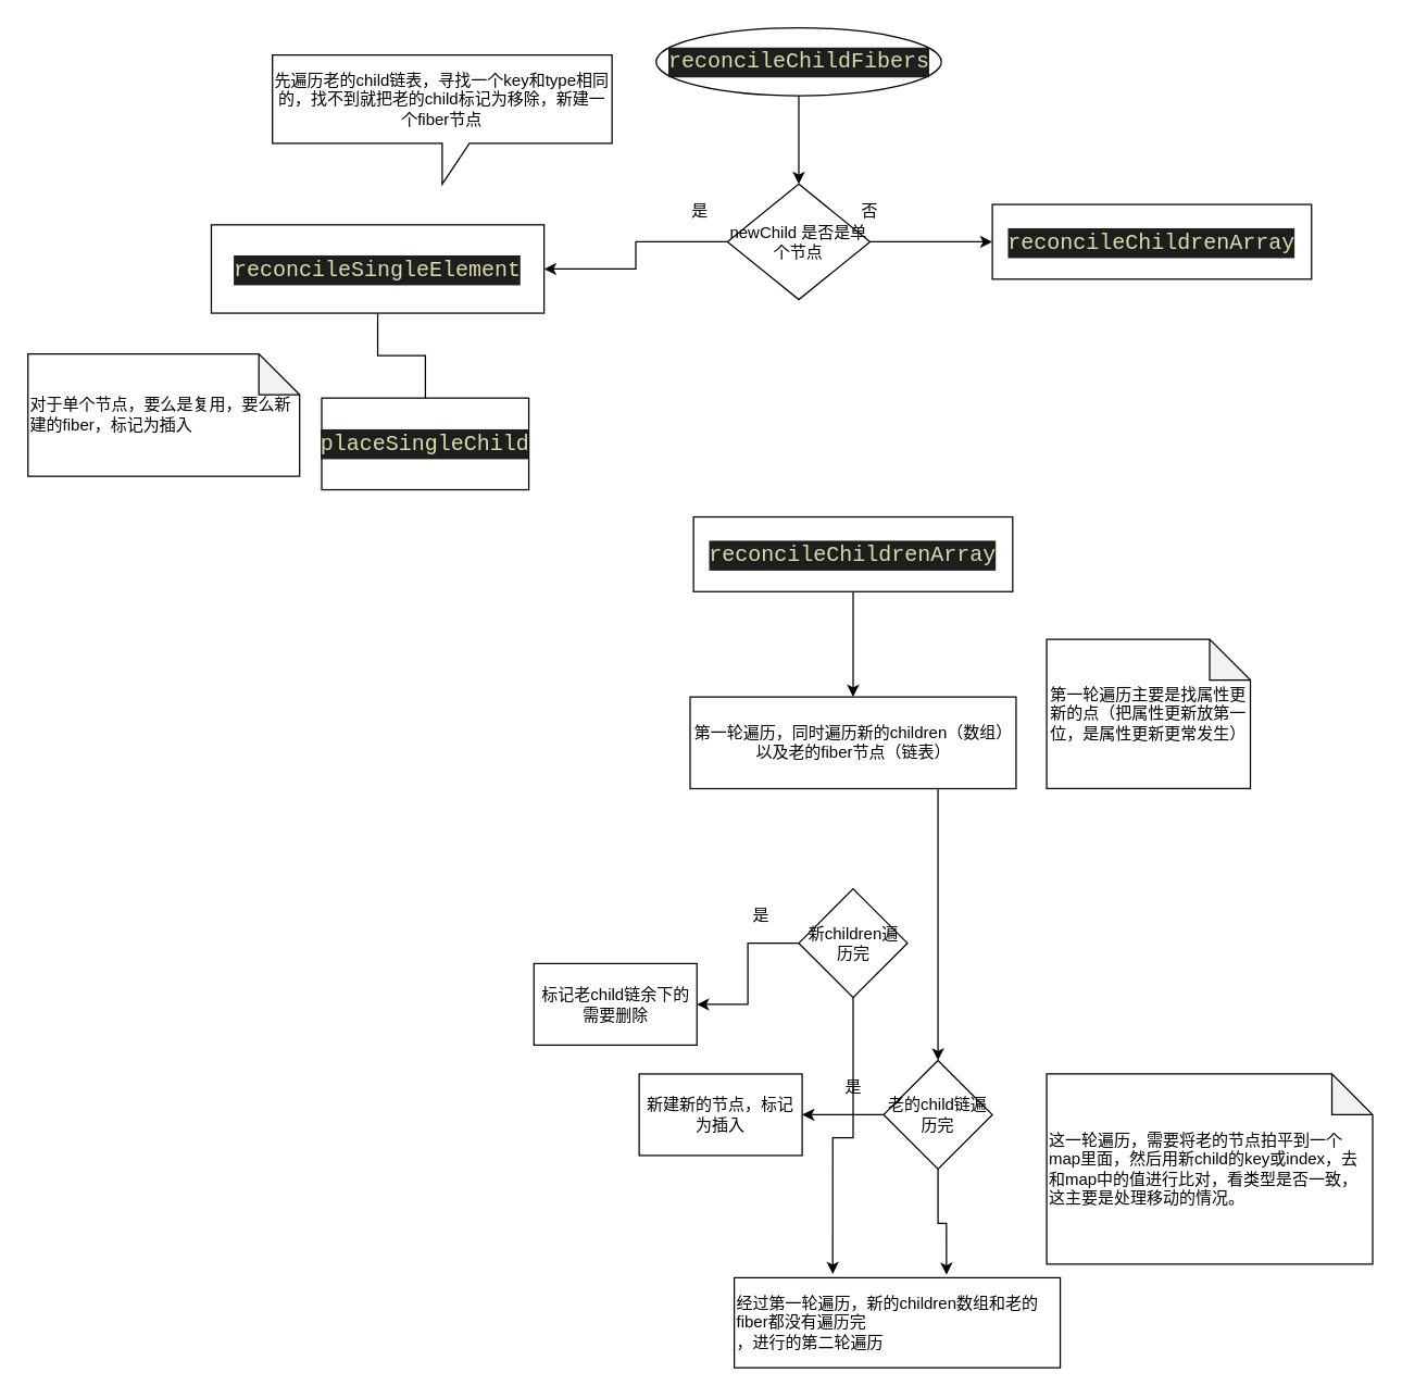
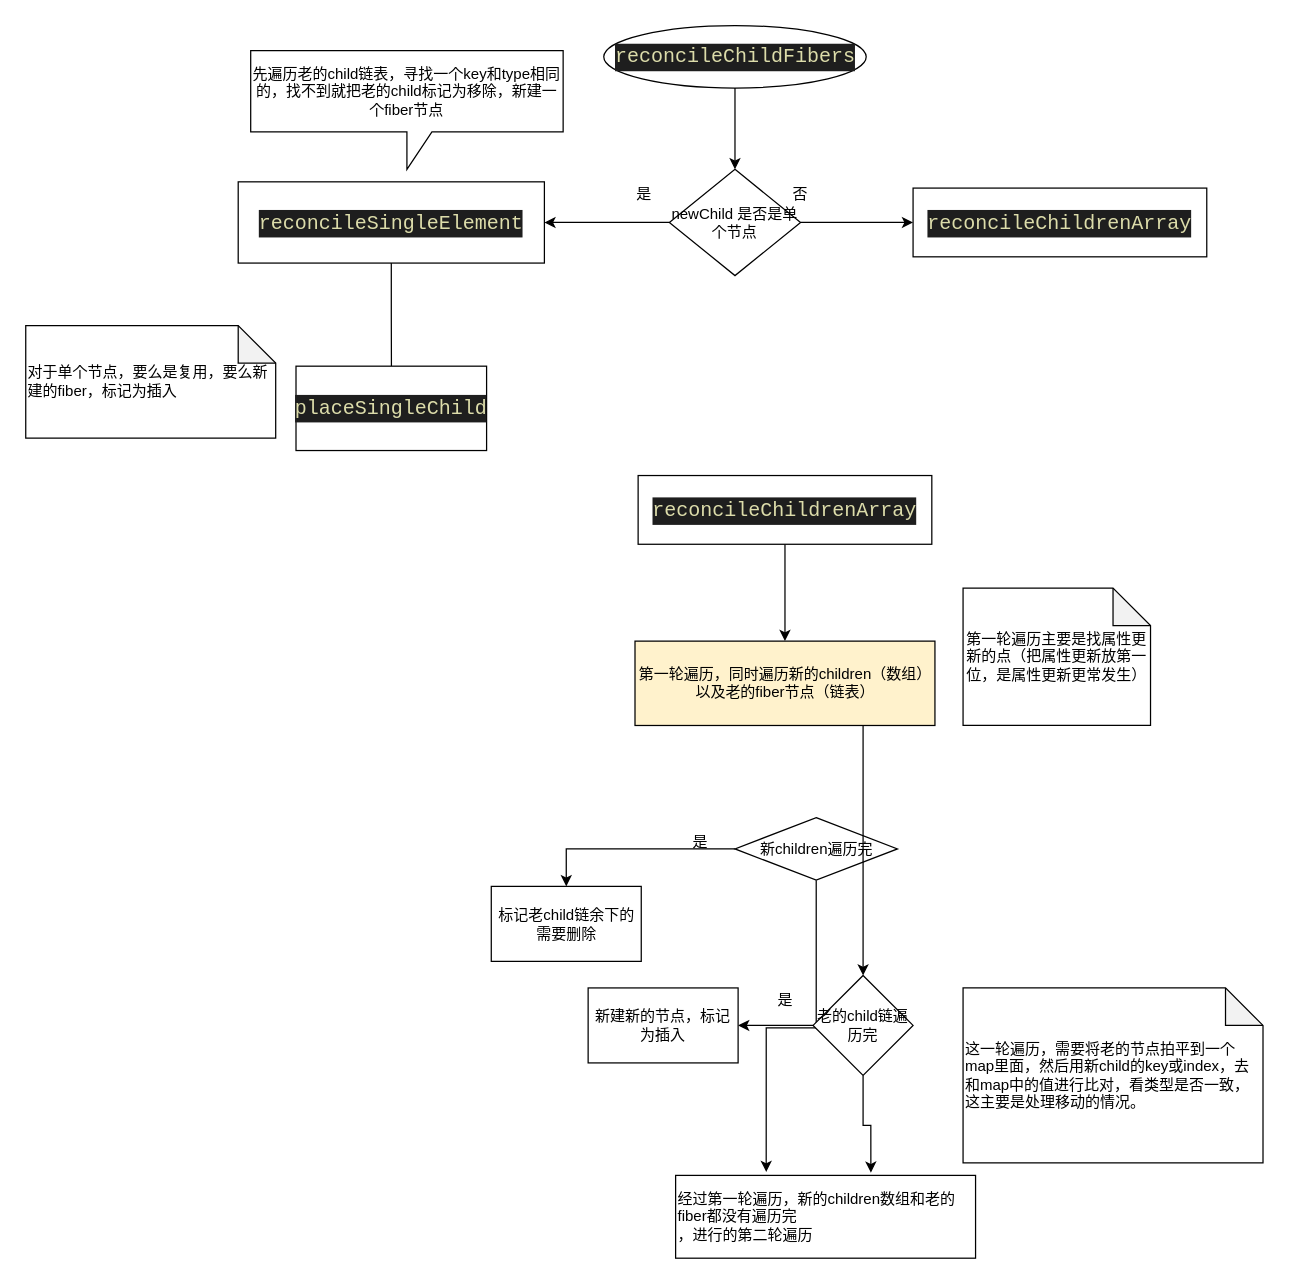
- <mxCell id="8" value="&lt;div style=&quot;color: rgb(212 , 212 , 212) ; background-color: rgb(30 , 30 , 30) ; font-family: &amp;#34;consolas&amp;#34; , &amp;#34;courier new&amp;#34; , monospace ; font-size: 16px ; line-height: 22px&quot;&gt;&lt;span style=&quot;color: #dcdcaa&quot;&gt;reconcileSingleElement&lt;/span&gt;&lt;/div&gt;" style="whiteSpace=wrap;html=1;rounded=0;" parent="1" vertex="1"><mxGeometry x="155" y="165" width="245" height="65" as="geometry" /></mxCell>
+ <mxCell id="8" value="&lt;div style=&quot;color: rgb(212 , 212 , 212) ; background-color: rgb(30 , 30 , 30) ; font-family: &amp;#34;consolas&amp;#34; , &amp;#34;courier new&amp;#34; , monospace ; font-size: 16px ; line-height: 22px&quot;&gt;&lt;span style=&quot;color: #dcdcaa&quot;&gt;reconcileSingleElement&lt;/span&gt;&lt;/div&gt;" style="whiteSpace=wrap;html=1;rounded=0;" parent="1" vertex="1"><mxGeometry x="190" y="145" width="245" height="65" as="geometry" /></mxCell>
- <mxCell id="17" value="第一轮遍历，同时遍历新的children（数组）以及老的fiber节点（链表）" style="whiteSpace=wrap;html=1;rounded=0;" parent="1" vertex="1"><mxGeometry x="507.5" y="512.5" width="240" height="67.5" as="geometry" /></mxCell>
+ <mxCell id="17" value="第一轮遍历，同时遍历新的children（数组）以及老的fiber节点（链表）" style="whiteSpace=wrap;html=1;rounded=0;fillColor=#fff2cc;" parent="1" vertex="1"><mxGeometry x="507.5" y="512.5" width="240" height="67.5" as="geometry" /></mxCell>
- <mxCell id="23" value="新children遍历完" style="rhombus;whiteSpace=wrap;html=1;rounded=0;" parent="1" vertex="1"><mxGeometry x="587.5" y="653.75" width="80" height="80" as="geometry" /></mxCell>
+ <mxCell id="23" value="新children遍历完" style="rhombus;whiteSpace=wrap;html=1;rounded=0;" parent="1" vertex="1"><mxGeometry x="587.5" y="653.75" width="130" height="50" as="geometry" /></mxCell>
